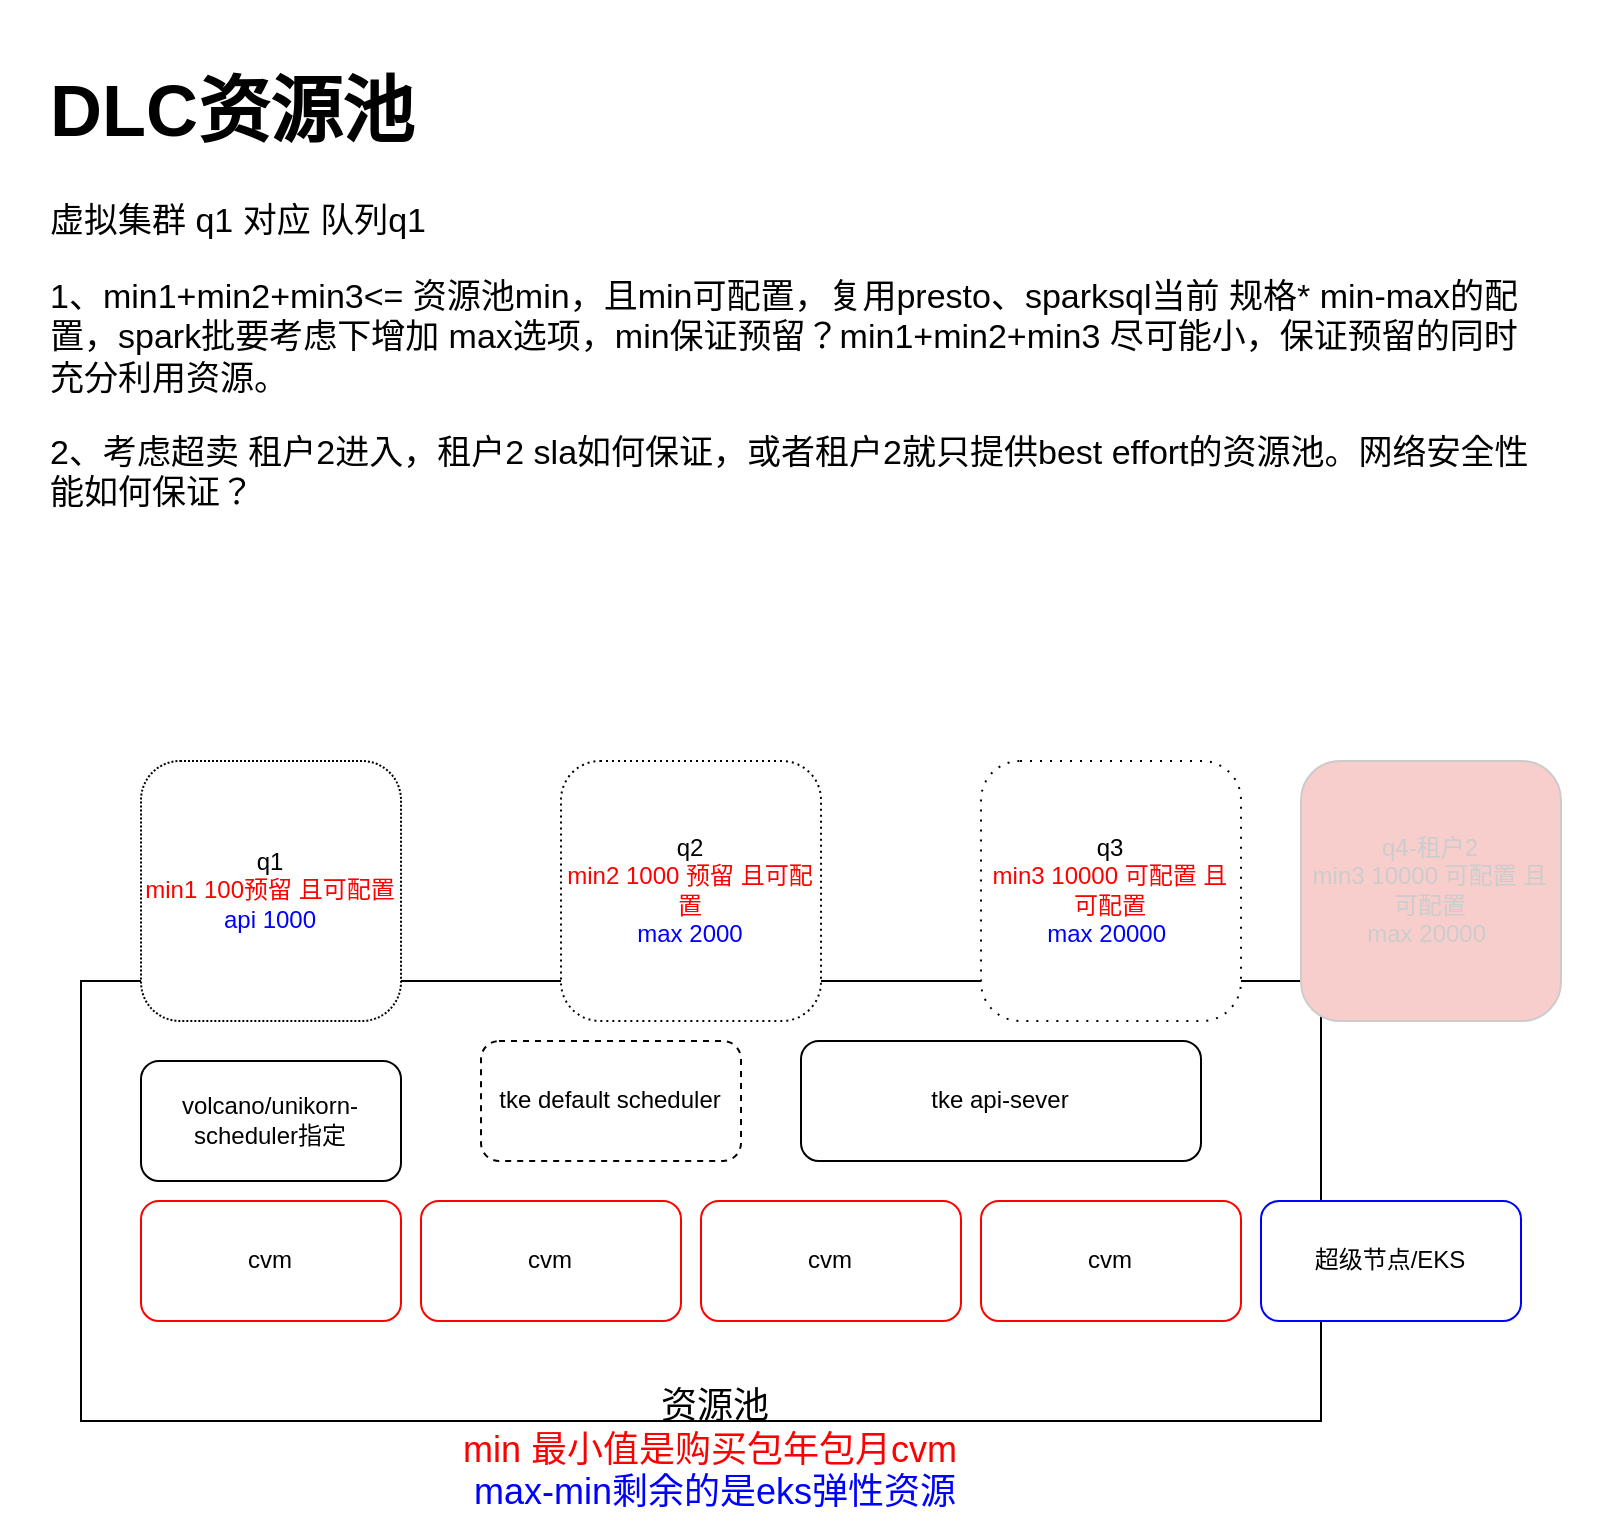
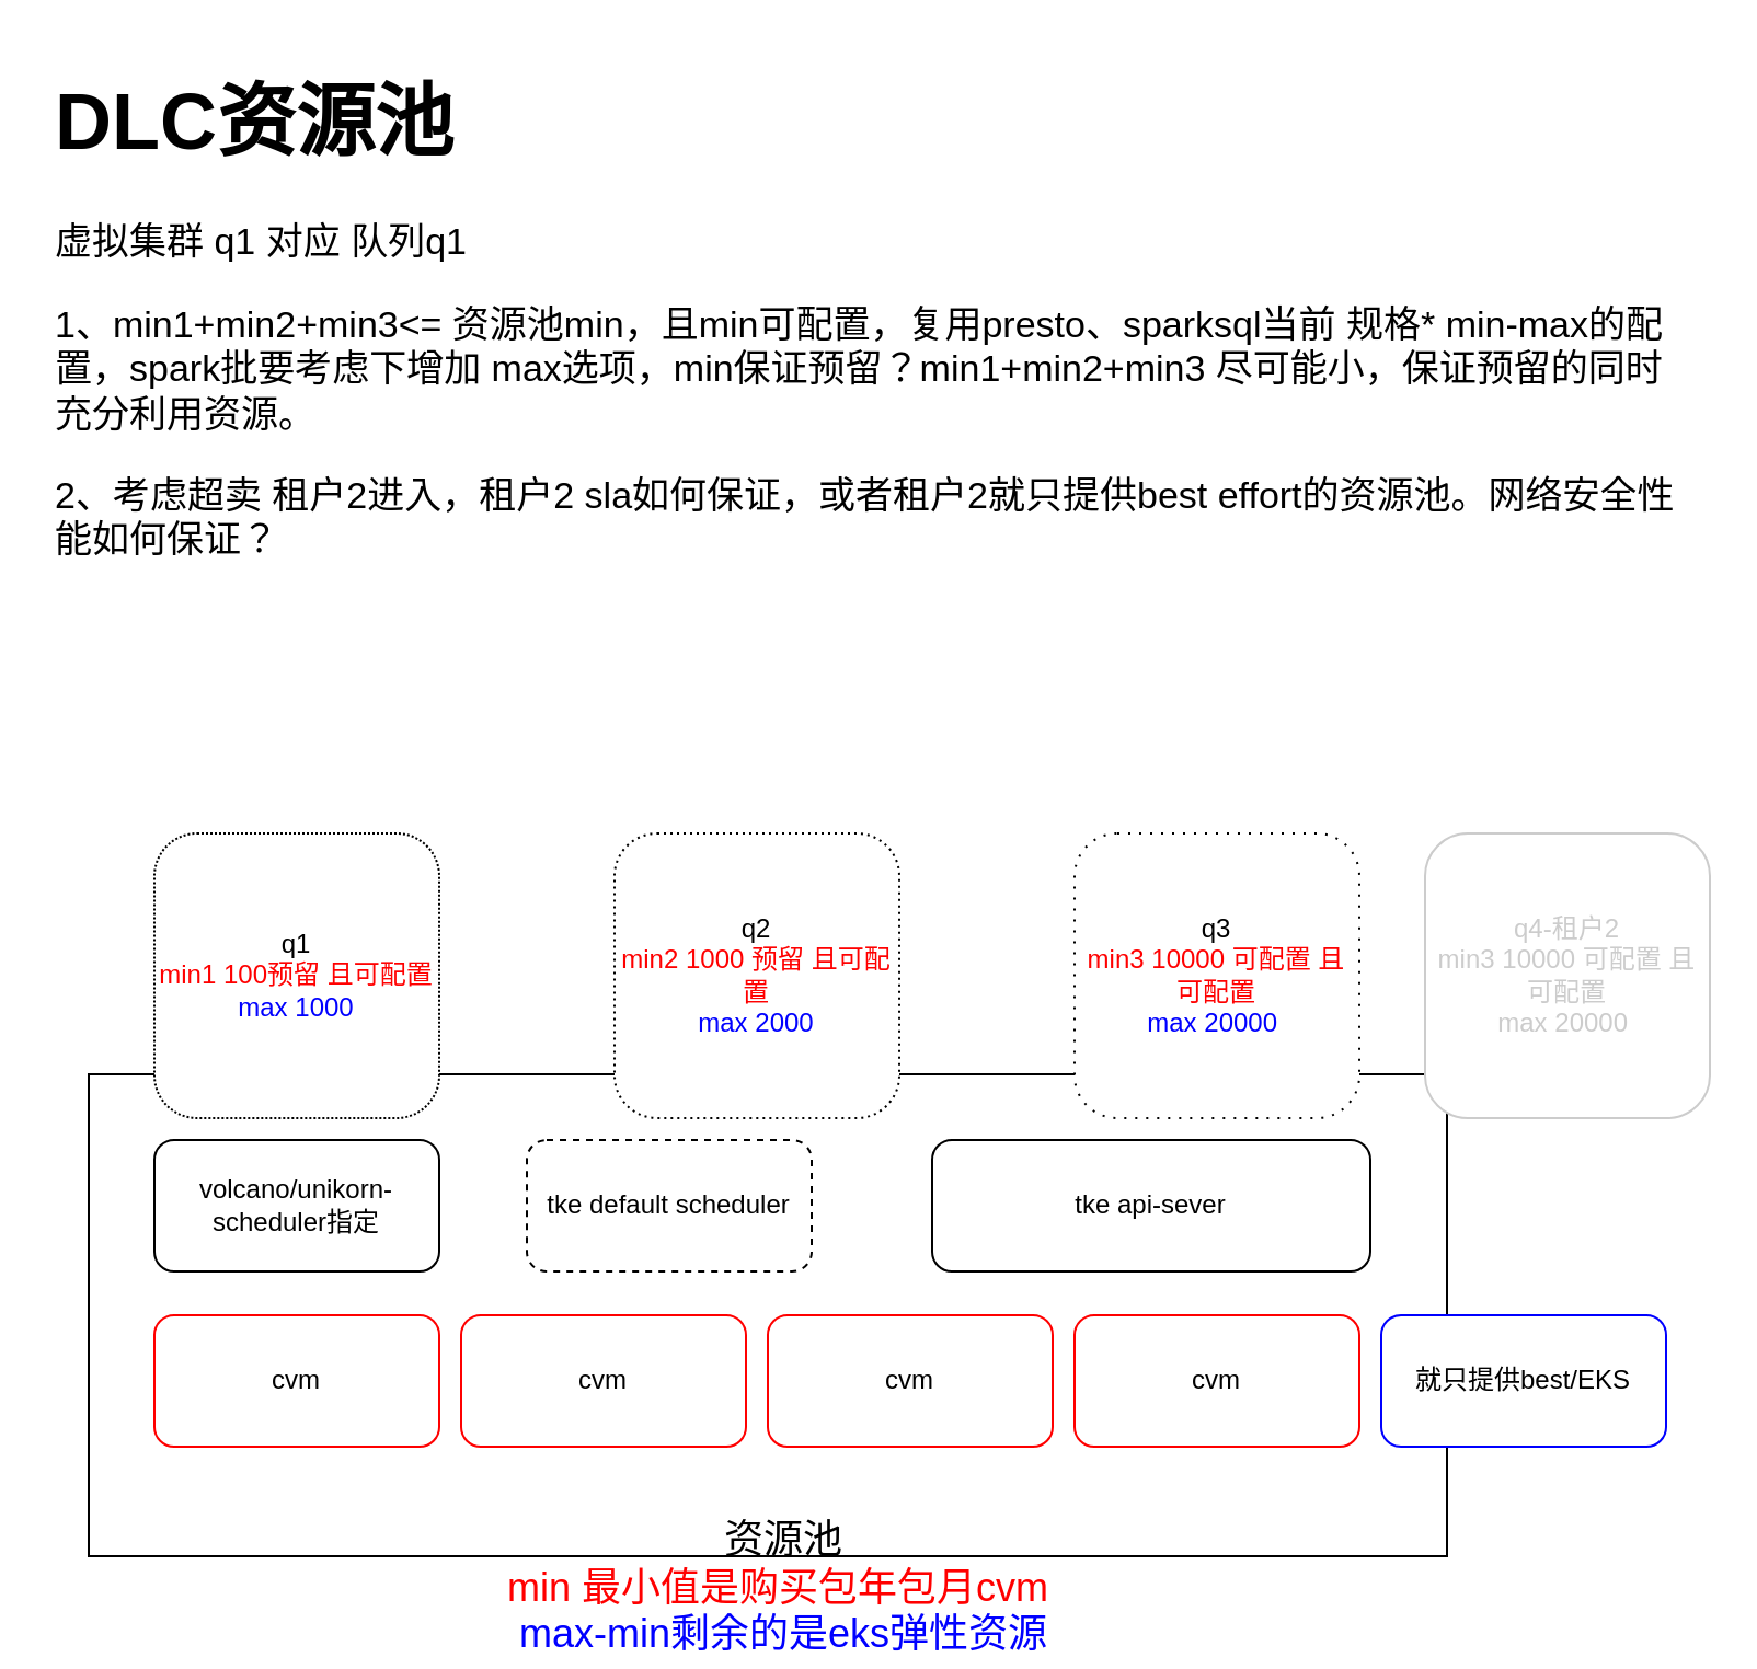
- <mxCell id="8" value="q1&lt;br&gt;&lt;font color=&quot;#ff0000&quot;&gt;min1 100预留 且可配置&lt;br&gt;&lt;/font&gt;&lt;font color=&quot;#0000ff&quot;&gt;api 1000&lt;/font&gt;" style="rounded=1;whiteSpace=wrap;html=1;dashed=1;dashPattern=1 1;" vertex="1" parent="1"><mxGeometry x="70" y="380" width="130" height="130" as="geometry" /></mxCell>
+ <mxCell id="8" value="q1&lt;br&gt;&lt;font color=&quot;#ff0000&quot;&gt;min1 100预留 且可配置&lt;br&gt;&lt;/font&gt;&lt;font color=&quot;#0000ff&quot;&gt;max 1000&lt;/font&gt;" style="rounded=1;whiteSpace=wrap;html=1;dashed=1;dashPattern=1 1;" vertex="1" parent="1"><mxGeometry x="70" y="380" width="130" height="130" as="geometry" /></mxCell>
- <mxCell id="16" value="q4-租户2&lt;br&gt;&lt;font&gt;min3 10000 可配置 且可配置&lt;br&gt;&lt;/font&gt;&lt;font&gt;max 20000&amp;nbsp;&lt;/font&gt;" style="rounded=1;whiteSpace=wrap;html=1;strokeColor=#CCCCCC;fontColor=#CCCCCC;fillColor=#f8cecc;" vertex="1" parent="1"><mxGeometry x="650" y="380" width="130" height="130" as="geometry" /></mxCell>
+ <mxCell id="16" value="q4-租户2&lt;br&gt;&lt;font&gt;min3 10000 可配置 且可配置&lt;br&gt;&lt;/font&gt;&lt;font&gt;max 20000&amp;nbsp;&lt;/font&gt;" style="rounded=1;whiteSpace=wrap;html=1;strokeColor=#CCCCCC;fontColor=#CCCCCC;" vertex="1" parent="1"><mxGeometry x="650" y="380" width="130" height="130" as="geometry" /></mxCell>
- <mxCell id="3" value="tke api-sever" style="rounded=1;whiteSpace=wrap;html=1;" vertex="1" parent="1"><mxGeometry x="400" y="520" width="200" height="60" as="geometry" /></mxCell>
+ <mxCell id="3" value="tke api-sever" style="rounded=1;whiteSpace=wrap;html=1;" vertex="1" parent="1"><mxGeometry x="425" y="520" width="200" height="60" as="geometry" /></mxCell>
- <mxCell id="11" value="volcano/unikorn-scheduler指定" style="rounded=1;whiteSpace=wrap;html=1;" vertex="1" parent="1"><mxGeometry x="70" y="530" width="130" height="60" as="geometry" /></mxCell>
+ <mxCell id="11" value="volcano/unikorn-scheduler指定" style="rounded=1;whiteSpace=wrap;html=1;" vertex="1" parent="1"><mxGeometry x="70" y="520" width="130" height="60" as="geometry" /></mxCell>
- <mxCell id="13" value="超级节点/EKS" style="rounded=1;whiteSpace=wrap;html=1;strokeColor=#0000FF;" vertex="1" parent="1"><mxGeometry x="630" y="600" width="130" height="60" as="geometry" /></mxCell>
+ <mxCell id="13" value="就只提供best/EKS" style="rounded=1;whiteSpace=wrap;html=1;strokeColor=#0000FF;" vertex="1" parent="1"><mxGeometry x="630" y="600" width="130" height="60" as="geometry" /></mxCell>
